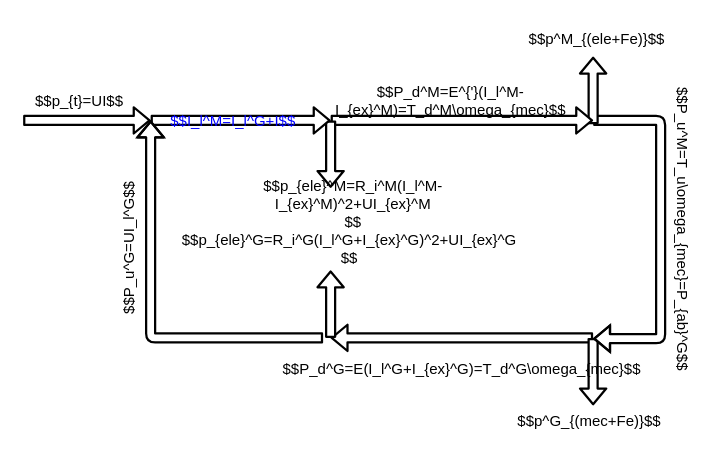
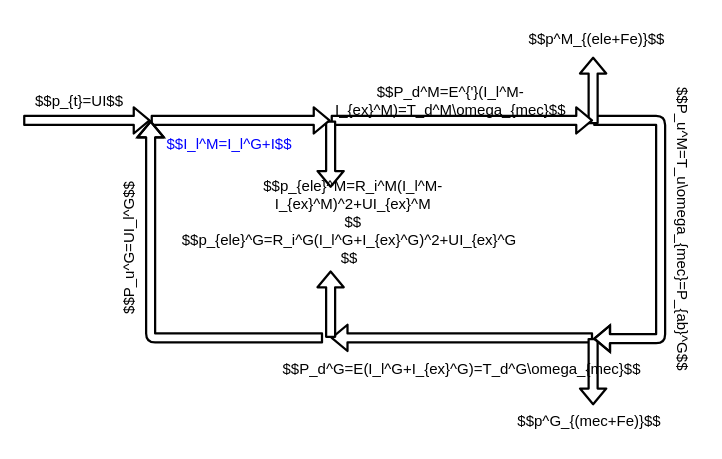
- <mxCell id="14" value="$$I_l^M=I_l^G+I$$" style="text;html=1;strokeColor=none;fillColor=none;align=center;verticalAlign=middle;whiteSpace=wrap;rounded=0;fontSize=20;direction=east;horizontal=1;fontColor=#0000FF;" parent="1" vertex="1"><mxGeometry x="225" y="130" width="170" height="60" as="geometry" /></mxCell>
+ <mxCell id="14" value="$$I_l^M=I_l^G+I$$" style="text;html=1;strokeColor=none;fillColor=none;align=center;verticalAlign=middle;whiteSpace=wrap;rounded=0;fontSize=20;direction=east;horizontal=1;fontColor=#0000FF;" parent="1" vertex="1"><mxGeometry x="220" y="160" width="170" height="60" as="geometry" /></mxCell>
